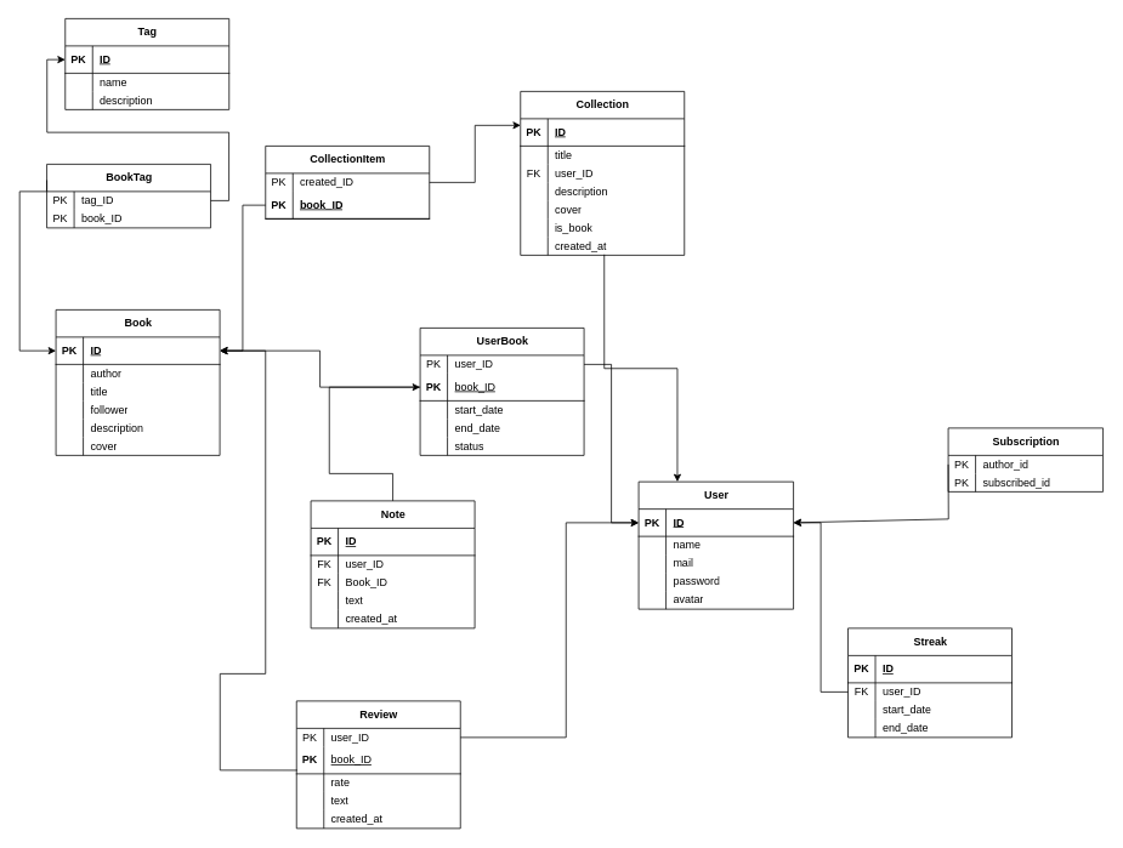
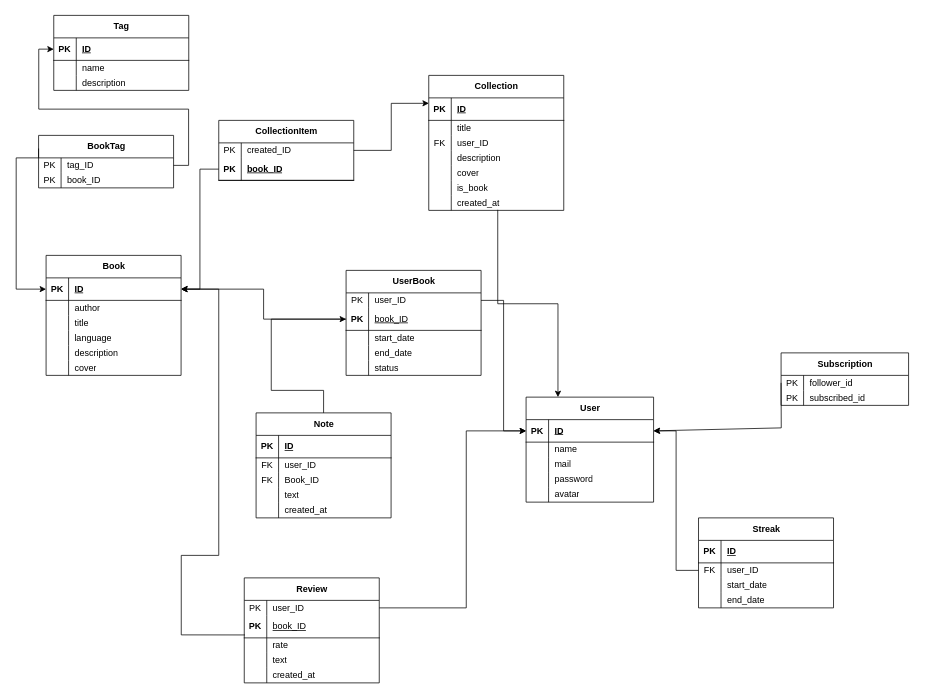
- <mxCell id="30" value="follower" style="shape=partialRectangle;connectable=0;fillColor=none;top=0;left=0;bottom=0;right=0;align=left;spacingLeft=6;overflow=hidden;whiteSpace=wrap;html=1;" vertex="1" parent="28"><mxGeometry x="30" width="150" height="20" as="geometry"><mxRectangle width="150" height="20" as="alternateBounds" /></mxGeometry></mxCell>
+ <mxCell id="30" value="language" style="shape=partialRectangle;connectable=0;fillColor=none;top=0;left=0;bottom=0;right=0;align=left;spacingLeft=6;overflow=hidden;whiteSpace=wrap;html=1;" vertex="1" parent="28"><mxGeometry x="30" width="150" height="20" as="geometry"><mxRectangle width="150" height="20" as="alternateBounds" /></mxGeometry></mxCell>
- <mxCell id="123" value="author_id" style="shape=partialRectangle;connectable=0;fillColor=none;top=0;left=0;bottom=0;right=0;align=left;spacingLeft=6;overflow=hidden;whiteSpace=wrap;html=1;" vertex="1" parent="121"><mxGeometry x="30" width="140" height="20" as="geometry"><mxRectangle width="140" height="20" as="alternateBounds" /></mxGeometry></mxCell>
+ <mxCell id="123" value="follower_id" style="shape=partialRectangle;connectable=0;fillColor=none;top=0;left=0;bottom=0;right=0;align=left;spacingLeft=6;overflow=hidden;whiteSpace=wrap;html=1;" vertex="1" parent="121"><mxGeometry x="30" width="140" height="20" as="geometry"><mxRectangle width="140" height="20" as="alternateBounds" /></mxGeometry></mxCell>
